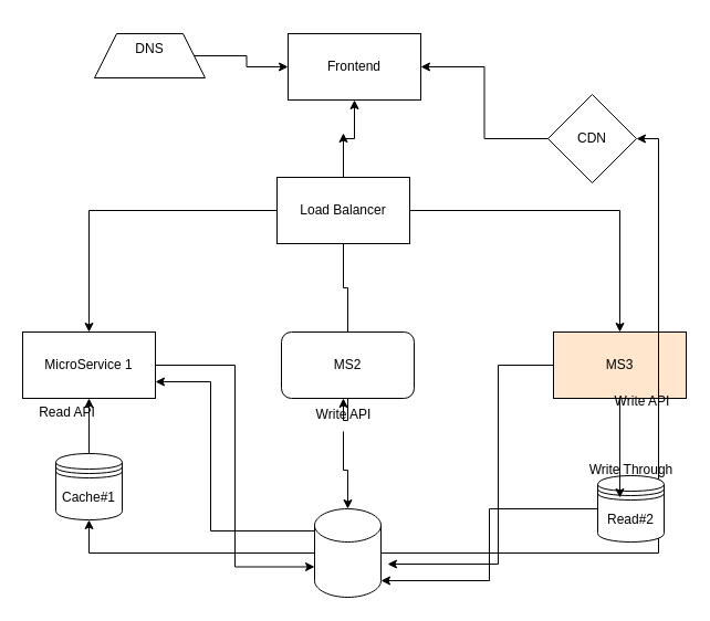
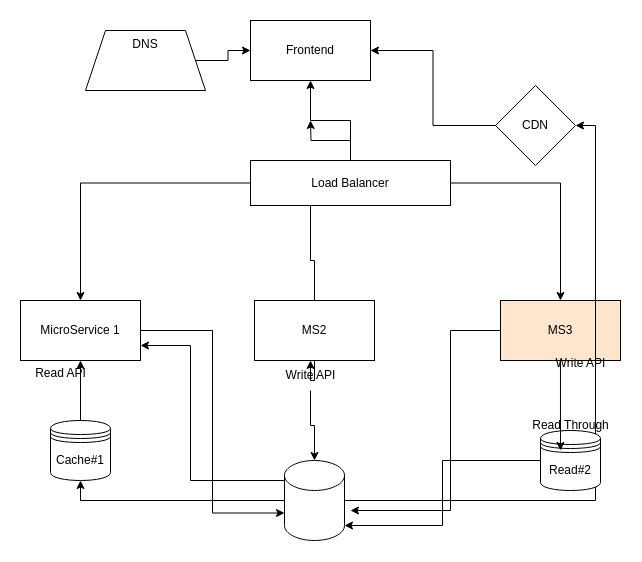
- <mxCell id="30" value="DNS" style="shape=trapezoid;perimeter=trapezoidPerimeter;whiteSpace=wrap;html=1;fixedSize=1;verticalAlign=top;" vertex="1" parent="1"><mxGeometry x="85" y="30" width="100" height="40" as="geometry" /></mxCell>
+ <mxCell id="30" value="DNS" style="shape=trapezoid;perimeter=trapezoidPerimeter;whiteSpace=wrap;html=1;fixedSize=1;verticalAlign=top;" vertex="1" parent="1"><mxGeometry x="85" y="30" width="120" height="60" as="geometry" /></mxCell>
- <mxCell id="18" value="Frontend" style="whiteSpace=wrap;html=1;" vertex="1" parent="1"><mxGeometry x="260" y="30" width="120" height="60" as="geometry" /></mxCell>
+ <mxCell id="18" value="Frontend" style="whiteSpace=wrap;html=1;" vertex="1" parent="1"><mxGeometry x="250" y="20" width="120" height="60" as="geometry" /></mxCell>
- <mxCell id="7" value="Load Balancer" style="whiteSpace=wrap;html=1;" vertex="1" parent="1"><mxGeometry x="250" y="160" width="120" height="60" as="geometry" /></mxCell>
+ <mxCell id="7" value="Load Balancer" style="whiteSpace=wrap;html=1;" vertex="1" parent="1"><mxGeometry x="250" y="160" width="200" height="45" as="geometry" /></mxCell>
- <mxCell id="8" value="MS2" style="whiteSpace=wrap;html=1;rounded=1;" vertex="1" parent="1"><mxGeometry x="254" y="300" width="120" height="60" as="geometry" /></mxCell>
+ <mxCell id="8" value="MS2" style="whiteSpace=wrap;html=1;" vertex="1" parent="1"><mxGeometry x="254" y="300" width="120" height="60" as="geometry" /></mxCell>
- <mxCell id="28" value="Write Through" style="text;html=1;align=center;verticalAlign=middle;resizable=0;points=[];autosize=1;strokeColor=none;fillColor=none;" vertex="1" parent="1"><mxGeometry x="520" y="410" width="100" height="30" as="geometry" /></mxCell>
+ <mxCell id="28" value="Read Through" style="text;html=1;align=center;verticalAlign=middle;resizable=0;points=[];autosize=1;strokeColor=none;fillColor=none;" vertex="1" parent="1"><mxGeometry x="520" y="410" width="100" height="30" as="geometry" /></mxCell>
- <mxCell id="20" value="Cache#1" style="shape=datastore;whiteSpace=wrap;html=1;" vertex="1" parent="1"><mxGeometry x="50" y="410" width="60" height="60" as="geometry" /></mxCell>
+ <mxCell id="20" value="Cache#1" style="shape=datastore;whiteSpace=wrap;html=1;" vertex="1" parent="1"><mxGeometry x="50" y="420" width="60" height="60" as="geometry" /></mxCell>
